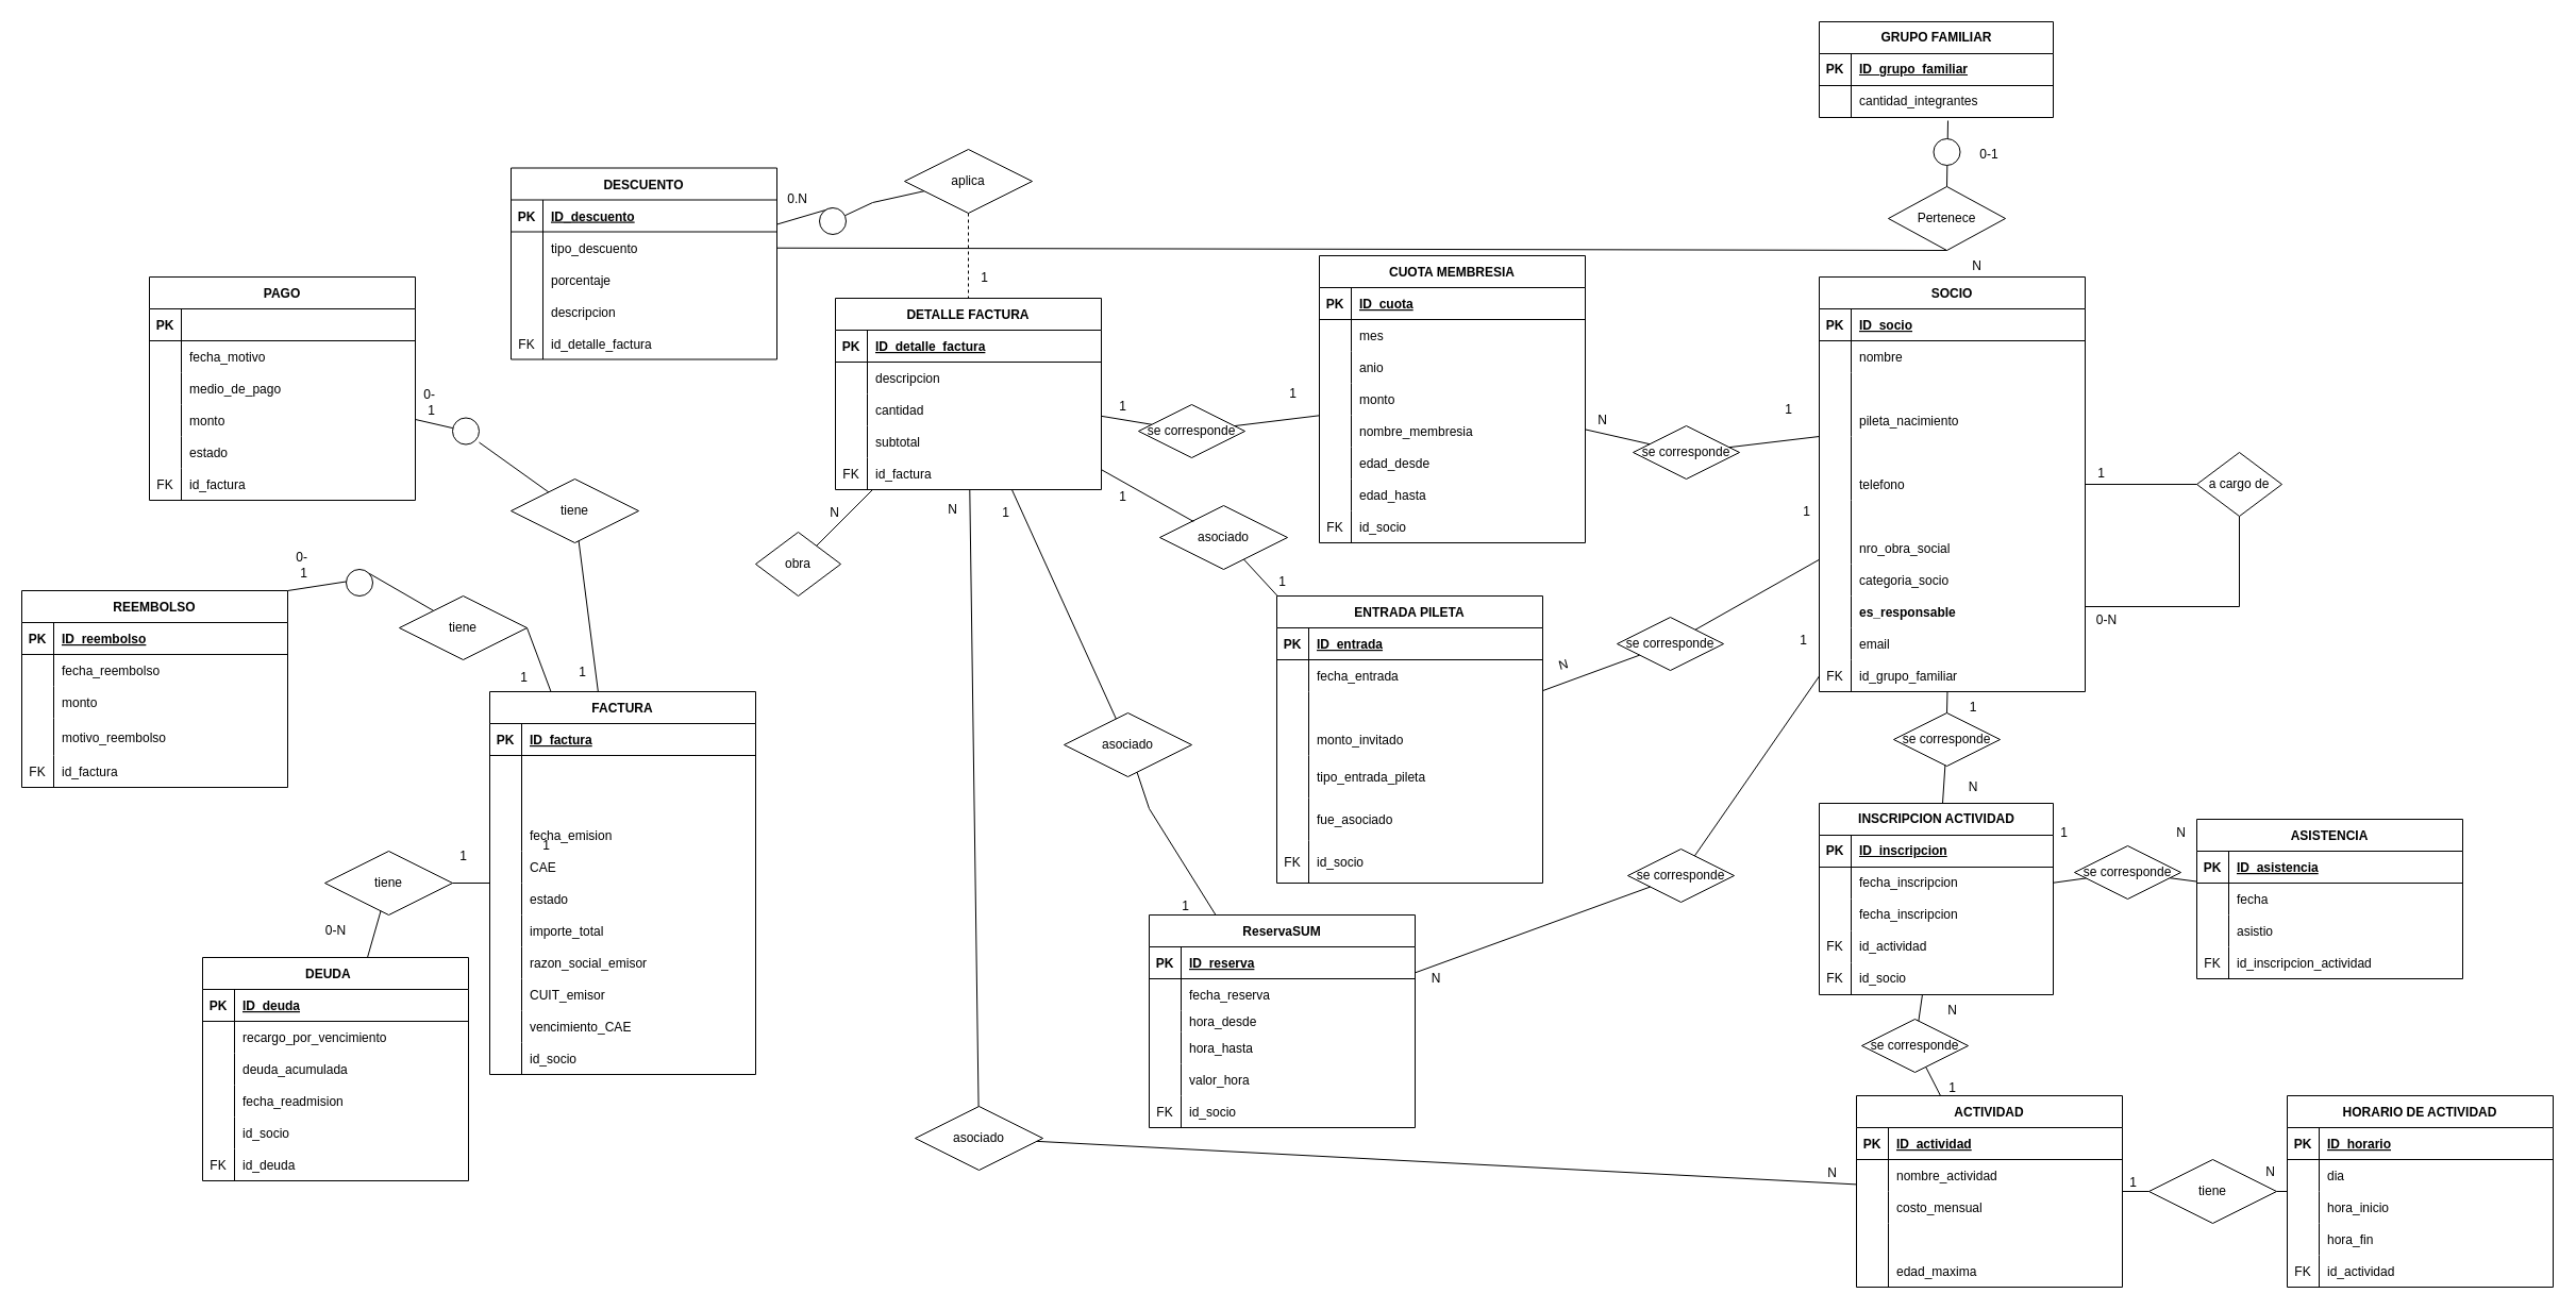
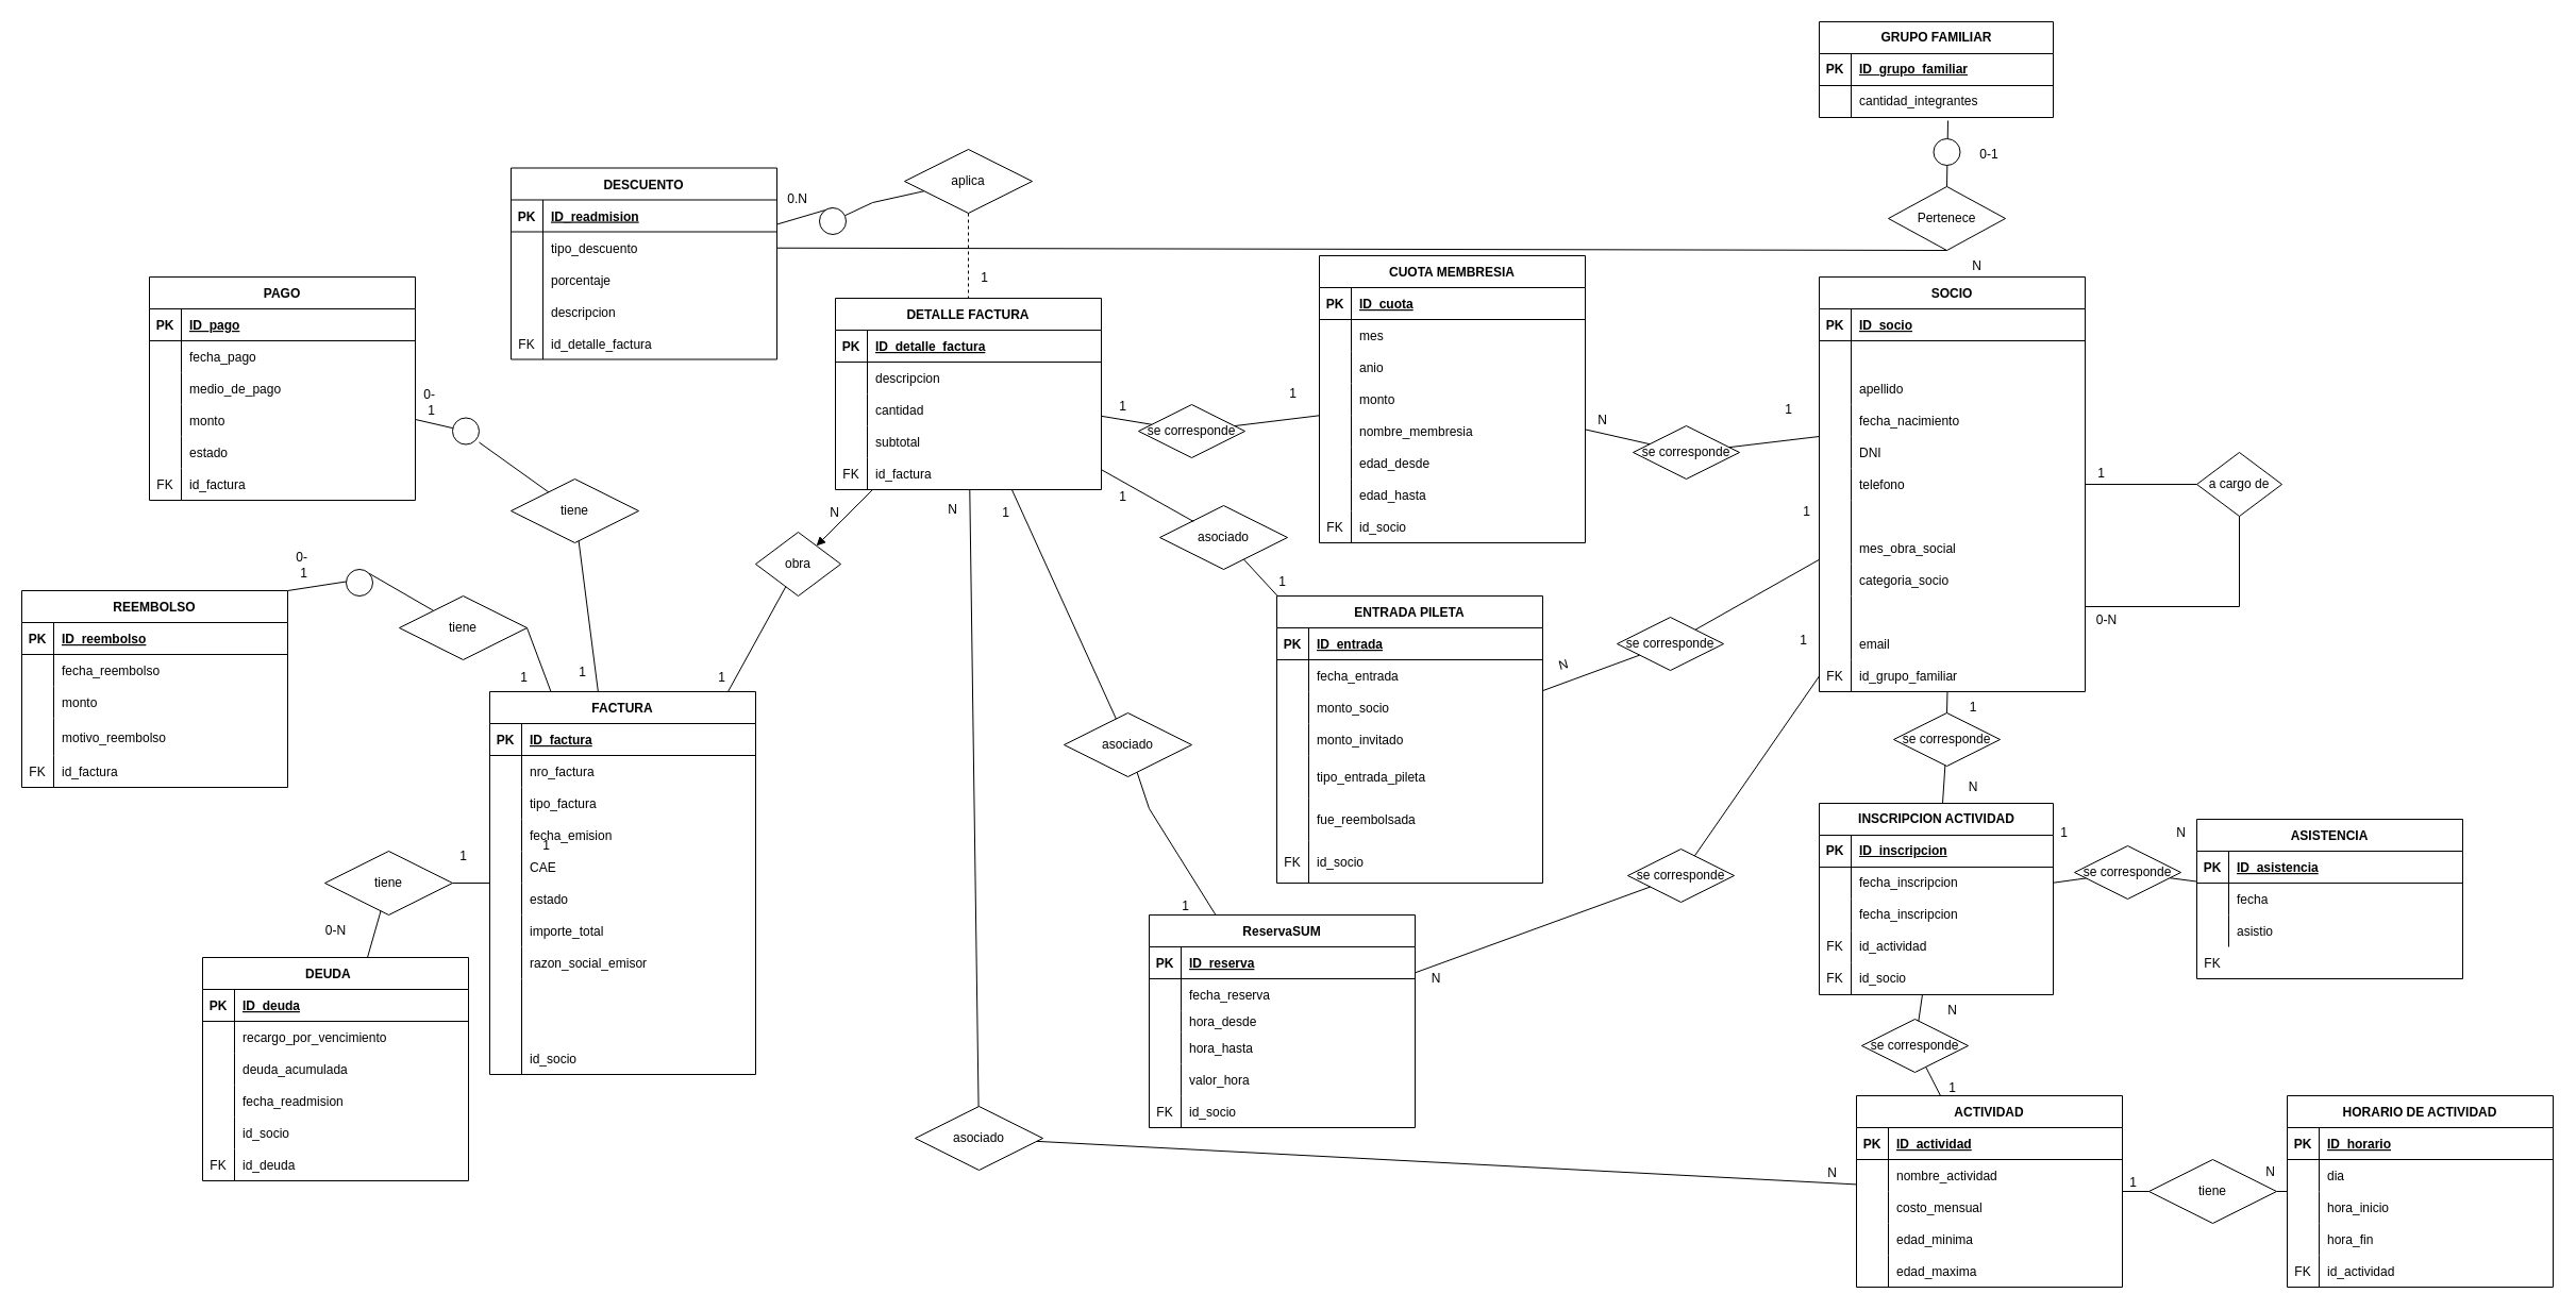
- <mxCell id="171" value="ID_descuento" style="shape=partialRectangle;overflow=hidden;connectable=0;fillColor=none;top=0;left=0;bottom=0;right=0;align=left;spacingLeft=6;fontStyle=5;" parent="169" vertex="1"><mxGeometry x="30" width="220" height="30" as="geometry"><mxRectangle width="220" height="30" as="alternateBounds" /></mxGeometry></mxCell>
+ <mxCell id="171" value="ID_readmision" style="shape=partialRectangle;overflow=hidden;connectable=0;fillColor=none;top=0;left=0;bottom=0;right=0;align=left;spacingLeft=6;fontStyle=5;" parent="169" vertex="1"><mxGeometry x="30" width="220" height="30" as="geometry"><mxRectangle width="220" height="30" as="alternateBounds" /></mxGeometry></mxCell>
+ <mxCell id="265" value="ID_pago" style="shape=partialRectangle;overflow=hidden;connectable=0;fillColor=none;top=0;left=0;bottom=0;right=0;align=left;spacingLeft=6;fontStyle=5;" parent="263" vertex="1"><mxGeometry x="30" width="220" height="30" as="geometry"><mxRectangle width="220" height="30" as="alternateBounds" /></mxGeometry></mxCell>
- <mxCell id="268" value="fecha_motivo" style="shape=partialRectangle;overflow=hidden;connectable=0;fillColor=none;top=0;left=0;bottom=0;right=0;align=left;spacingLeft=6;" parent="266" vertex="1"><mxGeometry x="30" width="220" height="30" as="geometry"><mxRectangle width="220" height="30" as="alternateBounds" /></mxGeometry></mxCell>
+ <mxCell id="268" value="fecha_pago" style="shape=partialRectangle;overflow=hidden;connectable=0;fillColor=none;top=0;left=0;bottom=0;right=0;align=left;spacingLeft=6;" parent="266" vertex="1"><mxGeometry x="30" width="220" height="30" as="geometry"><mxRectangle width="220" height="30" as="alternateBounds" /></mxGeometry></mxCell>
- <mxCell id="40" value="nombre" style="shape=partialRectangle;overflow=hidden;connectable=0;fillColor=none;top=0;left=0;bottom=0;right=0;align=left;spacingLeft=6;" parent="38" vertex="1"><mxGeometry x="30" width="220" height="30" as="geometry"><mxRectangle width="220" height="30" as="alternateBounds" /></mxGeometry></mxCell>
+ <mxCell id="43" value="apellido" style="shape=partialRectangle;overflow=hidden;connectable=0;fillColor=none;top=0;left=0;bottom=0;right=0;align=left;spacingLeft=6;" parent="41" vertex="1"><mxGeometry x="30" width="220" height="30" as="geometry"><mxRectangle width="220" height="30" as="alternateBounds" /></mxGeometry></mxCell>
- <mxCell id="46" value="pileta_nacimiento" style="shape=partialRectangle;overflow=hidden;connectable=0;fillColor=none;top=0;left=0;bottom=0;right=0;align=left;spacingLeft=6;" parent="44" vertex="1"><mxGeometry x="30" width="220" height="30" as="geometry"><mxRectangle width="220" height="30" as="alternateBounds" /></mxGeometry></mxCell>
+ <mxCell id="46" value="fecha_nacimiento" style="shape=partialRectangle;overflow=hidden;connectable=0;fillColor=none;top=0;left=0;bottom=0;right=0;align=left;spacingLeft=6;" parent="44" vertex="1"><mxGeometry x="30" width="220" height="30" as="geometry"><mxRectangle width="220" height="30" as="alternateBounds" /></mxGeometry></mxCell>
+ <mxCell id="49" value="DNI" style="shape=partialRectangle;overflow=hidden;connectable=0;fillColor=none;top=0;left=0;bottom=0;right=0;align=left;spacingLeft=6;" parent="47" vertex="1"><mxGeometry x="30" width="220" height="30" as="geometry"><mxRectangle width="220" height="30" as="alternateBounds" /></mxGeometry></mxCell>
- <mxCell id="338" value="" style="endArrow=none;html=1;rounded=0;" parent="1" source="152" target="199" edge="1"><mxGeometry relative="1" as="geometry"><mxPoint x="1090" y="1060" as="sourcePoint" /><mxPoint x="990" y="1087.5" as="targetPoint" /><Array as="points" /></mxGeometry></mxCell>
+ <mxCell id="338" value="" style="endArrow=block;html=1;rounded=0;" parent="1" source="152" target="199" edge="1"><mxGeometry relative="1" as="geometry"><mxPoint x="1090" y="1060" as="sourcePoint" /><mxPoint x="990" y="1087.5" as="targetPoint" /><Array as="points" /></mxGeometry></mxCell>
- <mxCell id="57" value="nro_obra_social" style="shape=partialRectangle;overflow=hidden;connectable=0;fillColor=none;top=0;left=0;bottom=0;right=0;align=left;spacingLeft=6;" parent="55" vertex="1"><mxGeometry x="30" width="220" height="30" as="geometry"><mxRectangle width="220" height="30" as="alternateBounds" /></mxGeometry></mxCell>
+ <mxCell id="57" value="mes_obra_social" style="shape=partialRectangle;overflow=hidden;connectable=0;fillColor=none;top=0;left=0;bottom=0;right=0;align=left;spacingLeft=6;" parent="55" vertex="1"><mxGeometry x="30" width="220" height="30" as="geometry"><mxRectangle width="220" height="30" as="alternateBounds" /></mxGeometry></mxCell>
- <mxCell id="63" value="es_responsable" style="shape=partialRectangle;overflow=hidden;connectable=0;fillColor=none;top=0;left=0;bottom=0;right=0;align=left;spacingLeft=6;fontStyle=1" parent="61" vertex="1"><mxGeometry x="30" width="220" height="30" as="geometry"><mxRectangle width="220" height="30" as="alternateBounds" /></mxGeometry></mxCell>
+ <mxCell id="200" value="" style="endArrow=none;html=1;rounded=0;" parent="1" source="199" target="118" edge="1"><mxGeometry relative="1" as="geometry"><mxPoint x="1190" y="770" as="sourcePoint" /><mxPoint x="1310" y="685" as="targetPoint" /><Array as="points" /></mxGeometry></mxCell>
+ <mxCell id="201" value="1" style="resizable=0;html=1;whiteSpace=wrap;align=right;verticalAlign=bottom;" parent="200" connectable="0" vertex="1"><mxGeometry x="1" relative="1" as="geometry"><mxPoint x="-1" y="-5" as="offset" /></mxGeometry></mxCell>
+ <mxCell id="231" value="monto_socio" style="shape=partialRectangle;overflow=hidden;connectable=0;fillColor=none;top=0;left=0;bottom=0;right=0;align=left;spacingLeft=6;" parent="229" vertex="1"><mxGeometry x="30" width="220" height="30" as="geometry"><mxRectangle width="220" height="30" as="alternateBounds" /></mxGeometry></mxCell>
+ <mxCell id="124" value="nro_factura" style="shape=partialRectangle;overflow=hidden;connectable=0;fillColor=none;top=0;left=0;bottom=0;right=0;align=left;spacingLeft=6;" parent="122" vertex="1"><mxGeometry x="30" width="220" height="30" as="geometry"><mxRectangle width="220" height="30" as="alternateBounds" /></mxGeometry></mxCell>
+ <mxCell id="127" value="tipo_factura" style="shape=partialRectangle;overflow=hidden;connectable=0;fillColor=none;top=0;left=0;bottom=0;right=0;align=left;spacingLeft=6;" parent="125" vertex="1"><mxGeometry x="30" width="220" height="30" as="geometry"><mxRectangle width="220" height="30" as="alternateBounds" /></mxGeometry></mxCell>
- <mxCell id="240" value="fue_asociado" style="shape=partialRectangle;overflow=hidden;connectable=0;fillColor=none;top=0;left=0;bottom=0;right=0;align=left;spacingLeft=6;" parent="238" vertex="1"><mxGeometry x="30" width="220" height="40" as="geometry"><mxRectangle width="220" height="40" as="alternateBounds" /></mxGeometry></mxCell>
+ <mxCell id="240" value="fue_reembolsada" style="shape=partialRectangle;overflow=hidden;connectable=0;fillColor=none;top=0;left=0;bottom=0;right=0;align=left;spacingLeft=6;" parent="238" vertex="1"><mxGeometry x="30" width="220" height="40" as="geometry"><mxRectangle width="220" height="40" as="alternateBounds" /></mxGeometry></mxCell>
- <mxCell id="197" value="id_inscripcion_actividad" style="shape=partialRectangle;overflow=hidden;connectable=0;fillColor=none;top=0;left=0;bottom=0;right=0;align=left;spacingLeft=6;" parent="195" vertex="1"><mxGeometry x="30" width="220" height="30" as="geometry"><mxRectangle width="220" height="30" as="alternateBounds" /></mxGeometry></mxCell>
- <mxCell id="145" value="CUIT_emisor" style="shape=partialRectangle;overflow=hidden;connectable=0;fillColor=none;top=0;left=0;bottom=0;right=0;align=left;spacingLeft=6;" parent="143" vertex="1"><mxGeometry x="30" width="220" height="30" as="geometry"><mxRectangle width="220" height="30" as="alternateBounds" /></mxGeometry></mxCell>
- <mxCell id="148" value="vencimiento_CAE" style="shape=partialRectangle;overflow=hidden;connectable=0;fillColor=none;top=0;left=0;bottom=0;right=0;align=left;spacingLeft=6;" parent="146" vertex="1"><mxGeometry x="30" width="220" height="30" as="geometry"><mxRectangle width="220" height="30" as="alternateBounds" /></mxGeometry></mxCell>
+ <mxCell id="14" value="edad_minima" style="shape=partialRectangle;overflow=hidden;connectable=0;fillColor=none;top=0;left=0;bottom=0;right=0;align=left;spacingLeft=6;" parent="12" vertex="1"><mxGeometry x="30" width="220" height="30" as="geometry"><mxRectangle width="220" height="30" as="alternateBounds" /></mxGeometry></mxCell>
